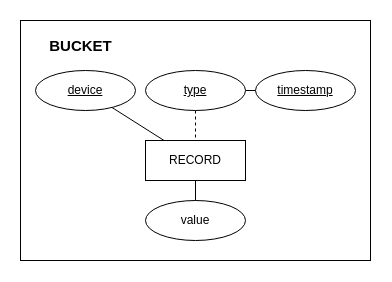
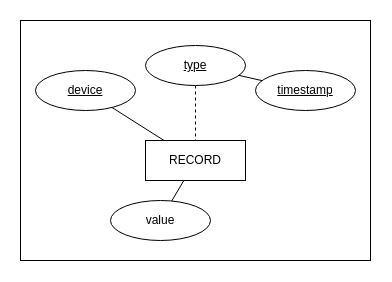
- <mxCell id="9" value="BUCKET" style="text;html=1;align=center;verticalAlign=middle;resizable=0;points=[];autosize=1;strokeColor=none;fillColor=none;fontSize=15;fontStyle=1" vertex="1" parent="1"><mxGeometry x="35" y="30" width="90" height="30" as="geometry" /></mxCell>
- <mxCell id="8" value="type" style="ellipse;whiteSpace=wrap;html=1;align=center;fontStyle=4;" vertex="1" parent="1"><mxGeometry x="145" y="70" width="100" height="40" as="geometry" /></mxCell>
+ <mxCell id="8" value="type" style="ellipse;whiteSpace=wrap;html=1;align=center;fontStyle=4;" vertex="1" parent="1"><mxGeometry x="145" y="45" width="100" height="40" as="geometry" /></mxCell>
- <mxCell id="10" value="value" style="ellipse;whiteSpace=wrap;html=1;align=center;" vertex="1" parent="1"><mxGeometry x="145" y="200" width="100" height="40" as="geometry" /></mxCell>
+ <mxCell id="10" value="value" style="ellipse;whiteSpace=wrap;html=1;align=center;" vertex="1" parent="1"><mxGeometry x="110" y="200" width="100" height="40" as="geometry" /></mxCell>
